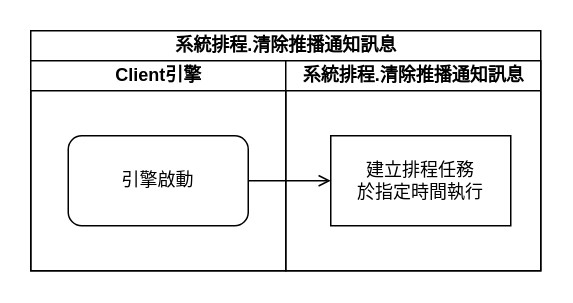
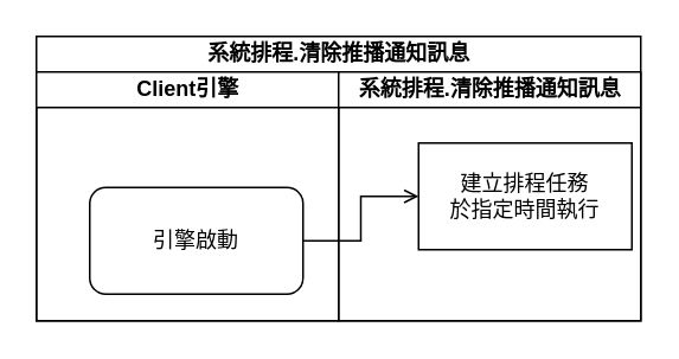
- <mxCell id="4" value="引擎啟動" style="rounded=1;whiteSpace=wrap;html=1;" vertex="1" parent="3"><mxGeometry x="25" y="50" width="120" height="60" as="geometry" /></mxCell>
+ <mxCell id="4" value="引擎啟動" style="rounded=1;whiteSpace=wrap;html=1;" vertex="1" parent="3"><mxGeometry x="30" y="65" width="120" height="60" as="geometry" /></mxCell>
- <mxCell id="6" value="建立排程任務&lt;br&gt;於指定時間執行" style="rounded=0;whiteSpace=wrap;html=1;" vertex="1" parent="5"><mxGeometry x="30" y="50" width="120" height="60" as="geometry" /></mxCell>
+ <mxCell id="6" value="建立排程任務&lt;br&gt;於指定時間執行" style="rounded=0;whiteSpace=wrap;html=1;" vertex="1" parent="5"><mxGeometry x="45" y="40" width="120" height="60" as="geometry" /></mxCell>
